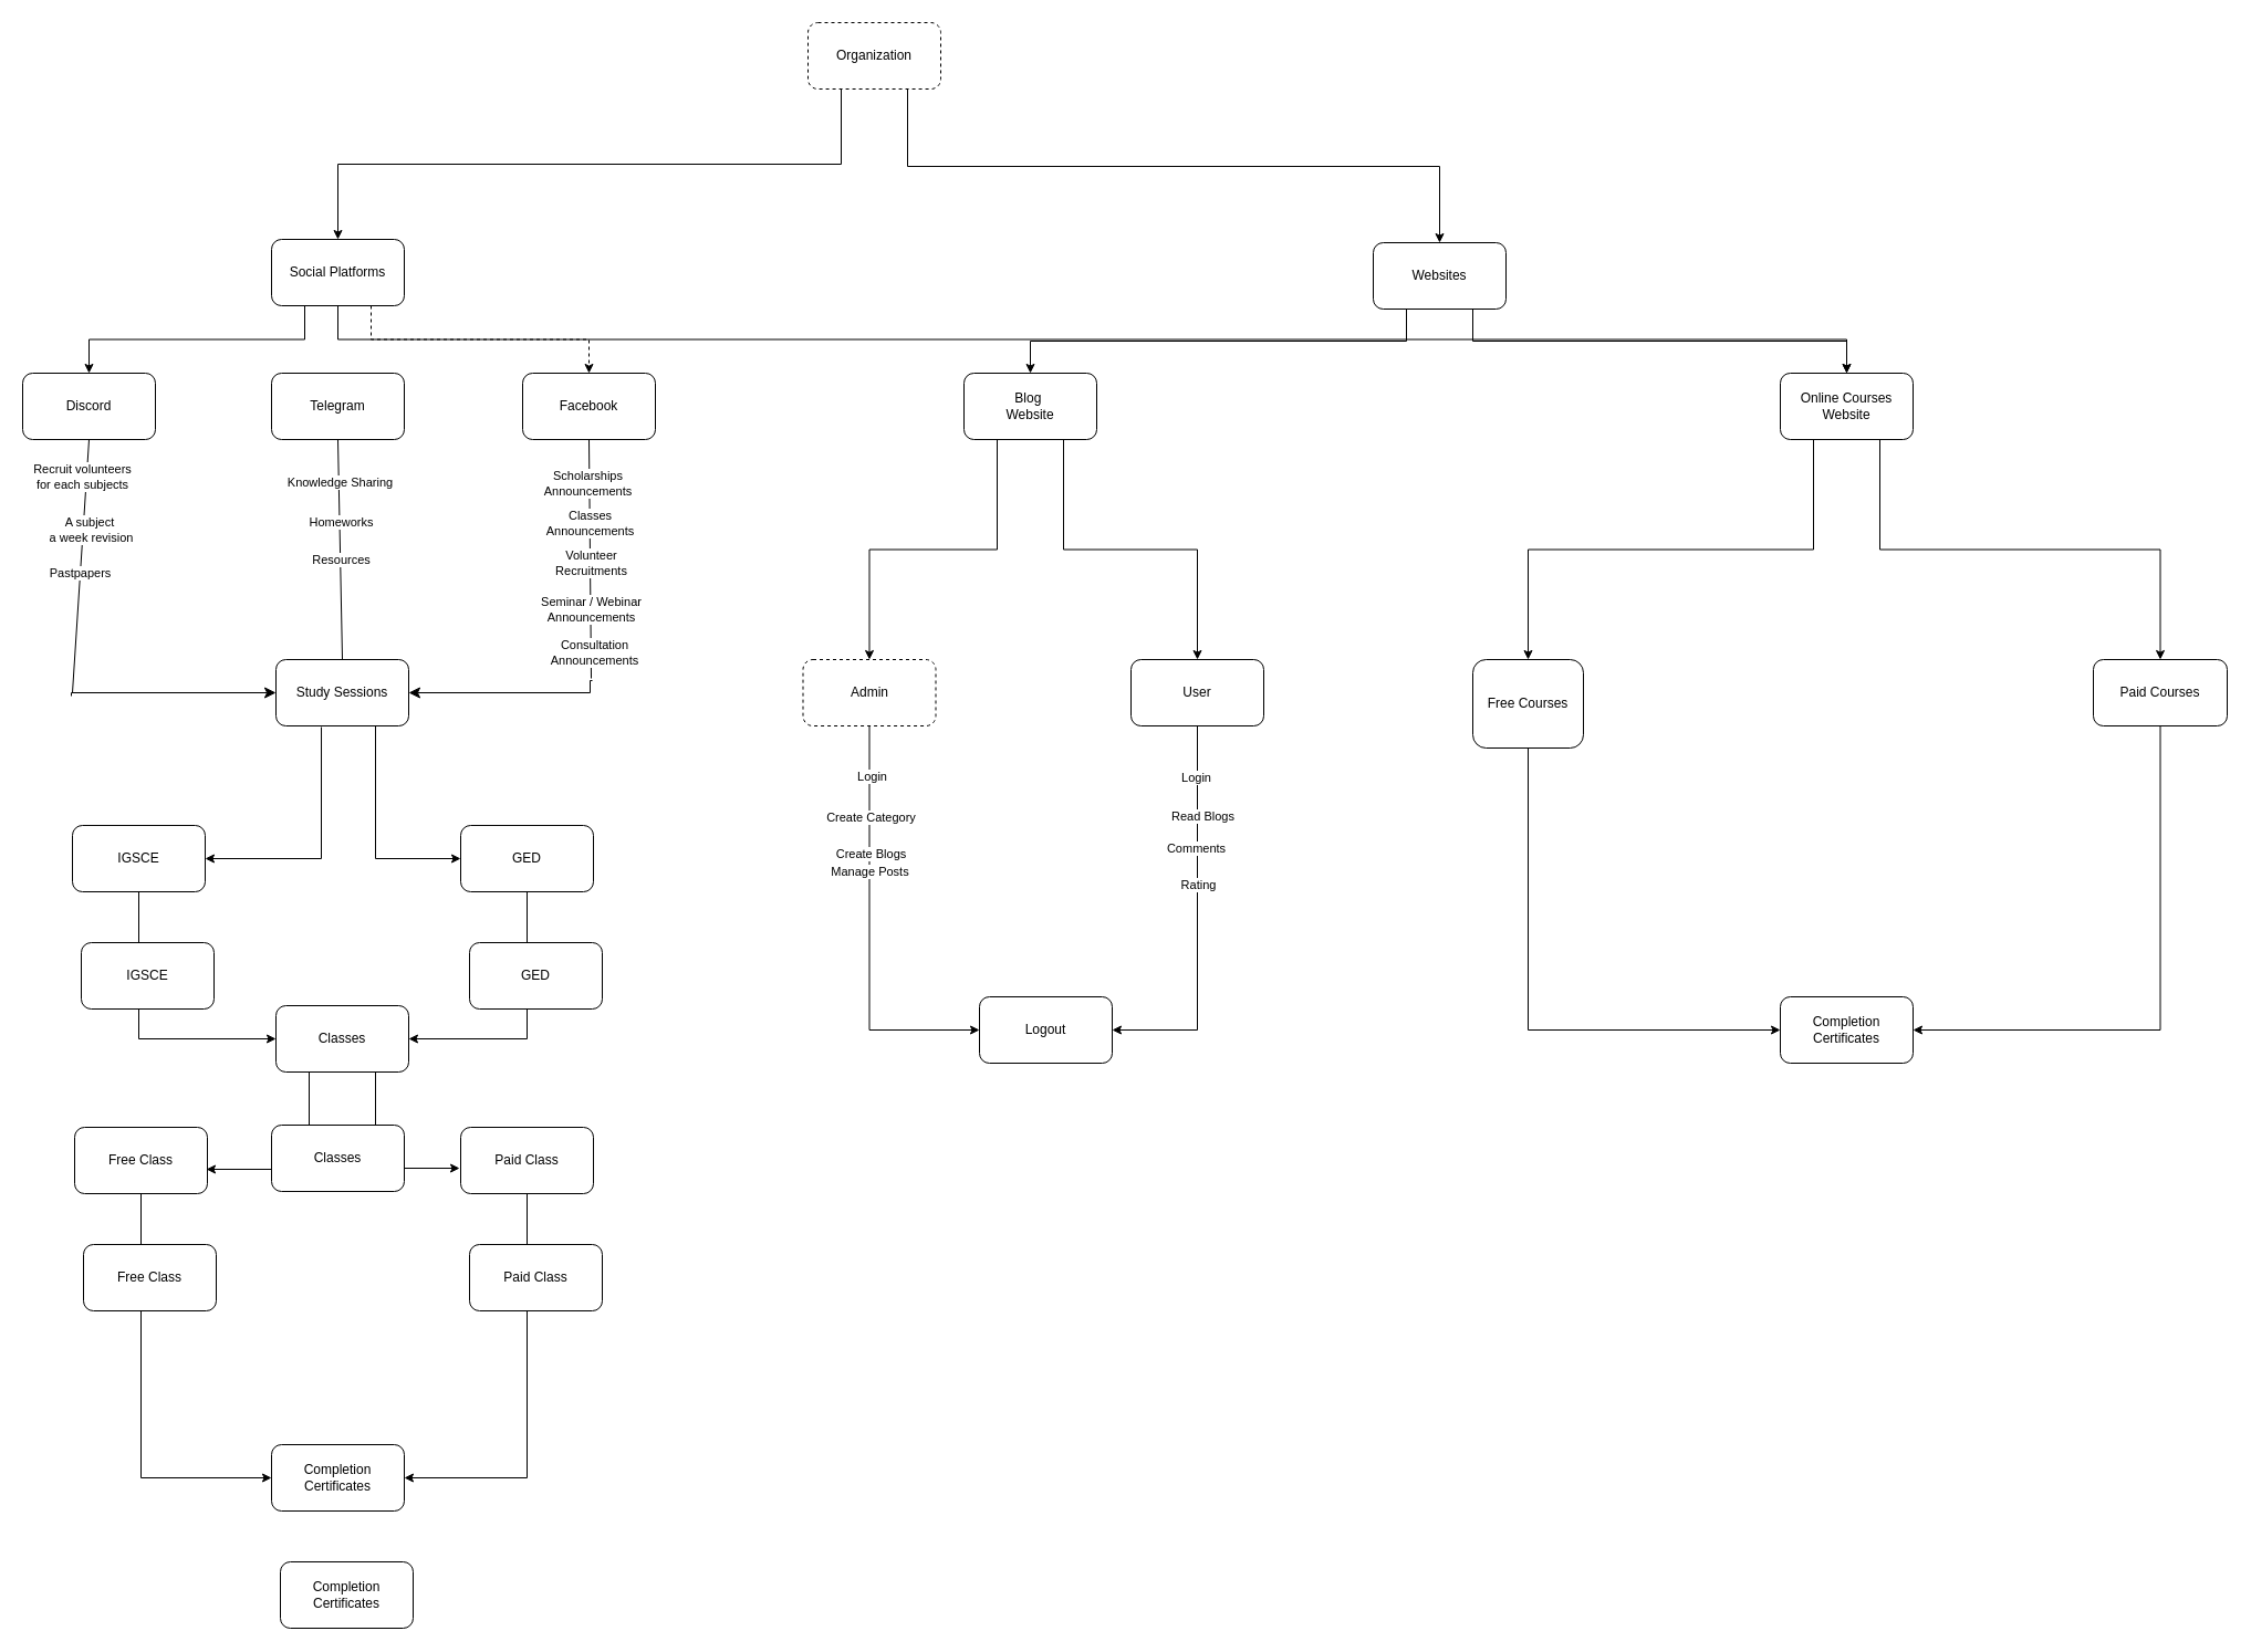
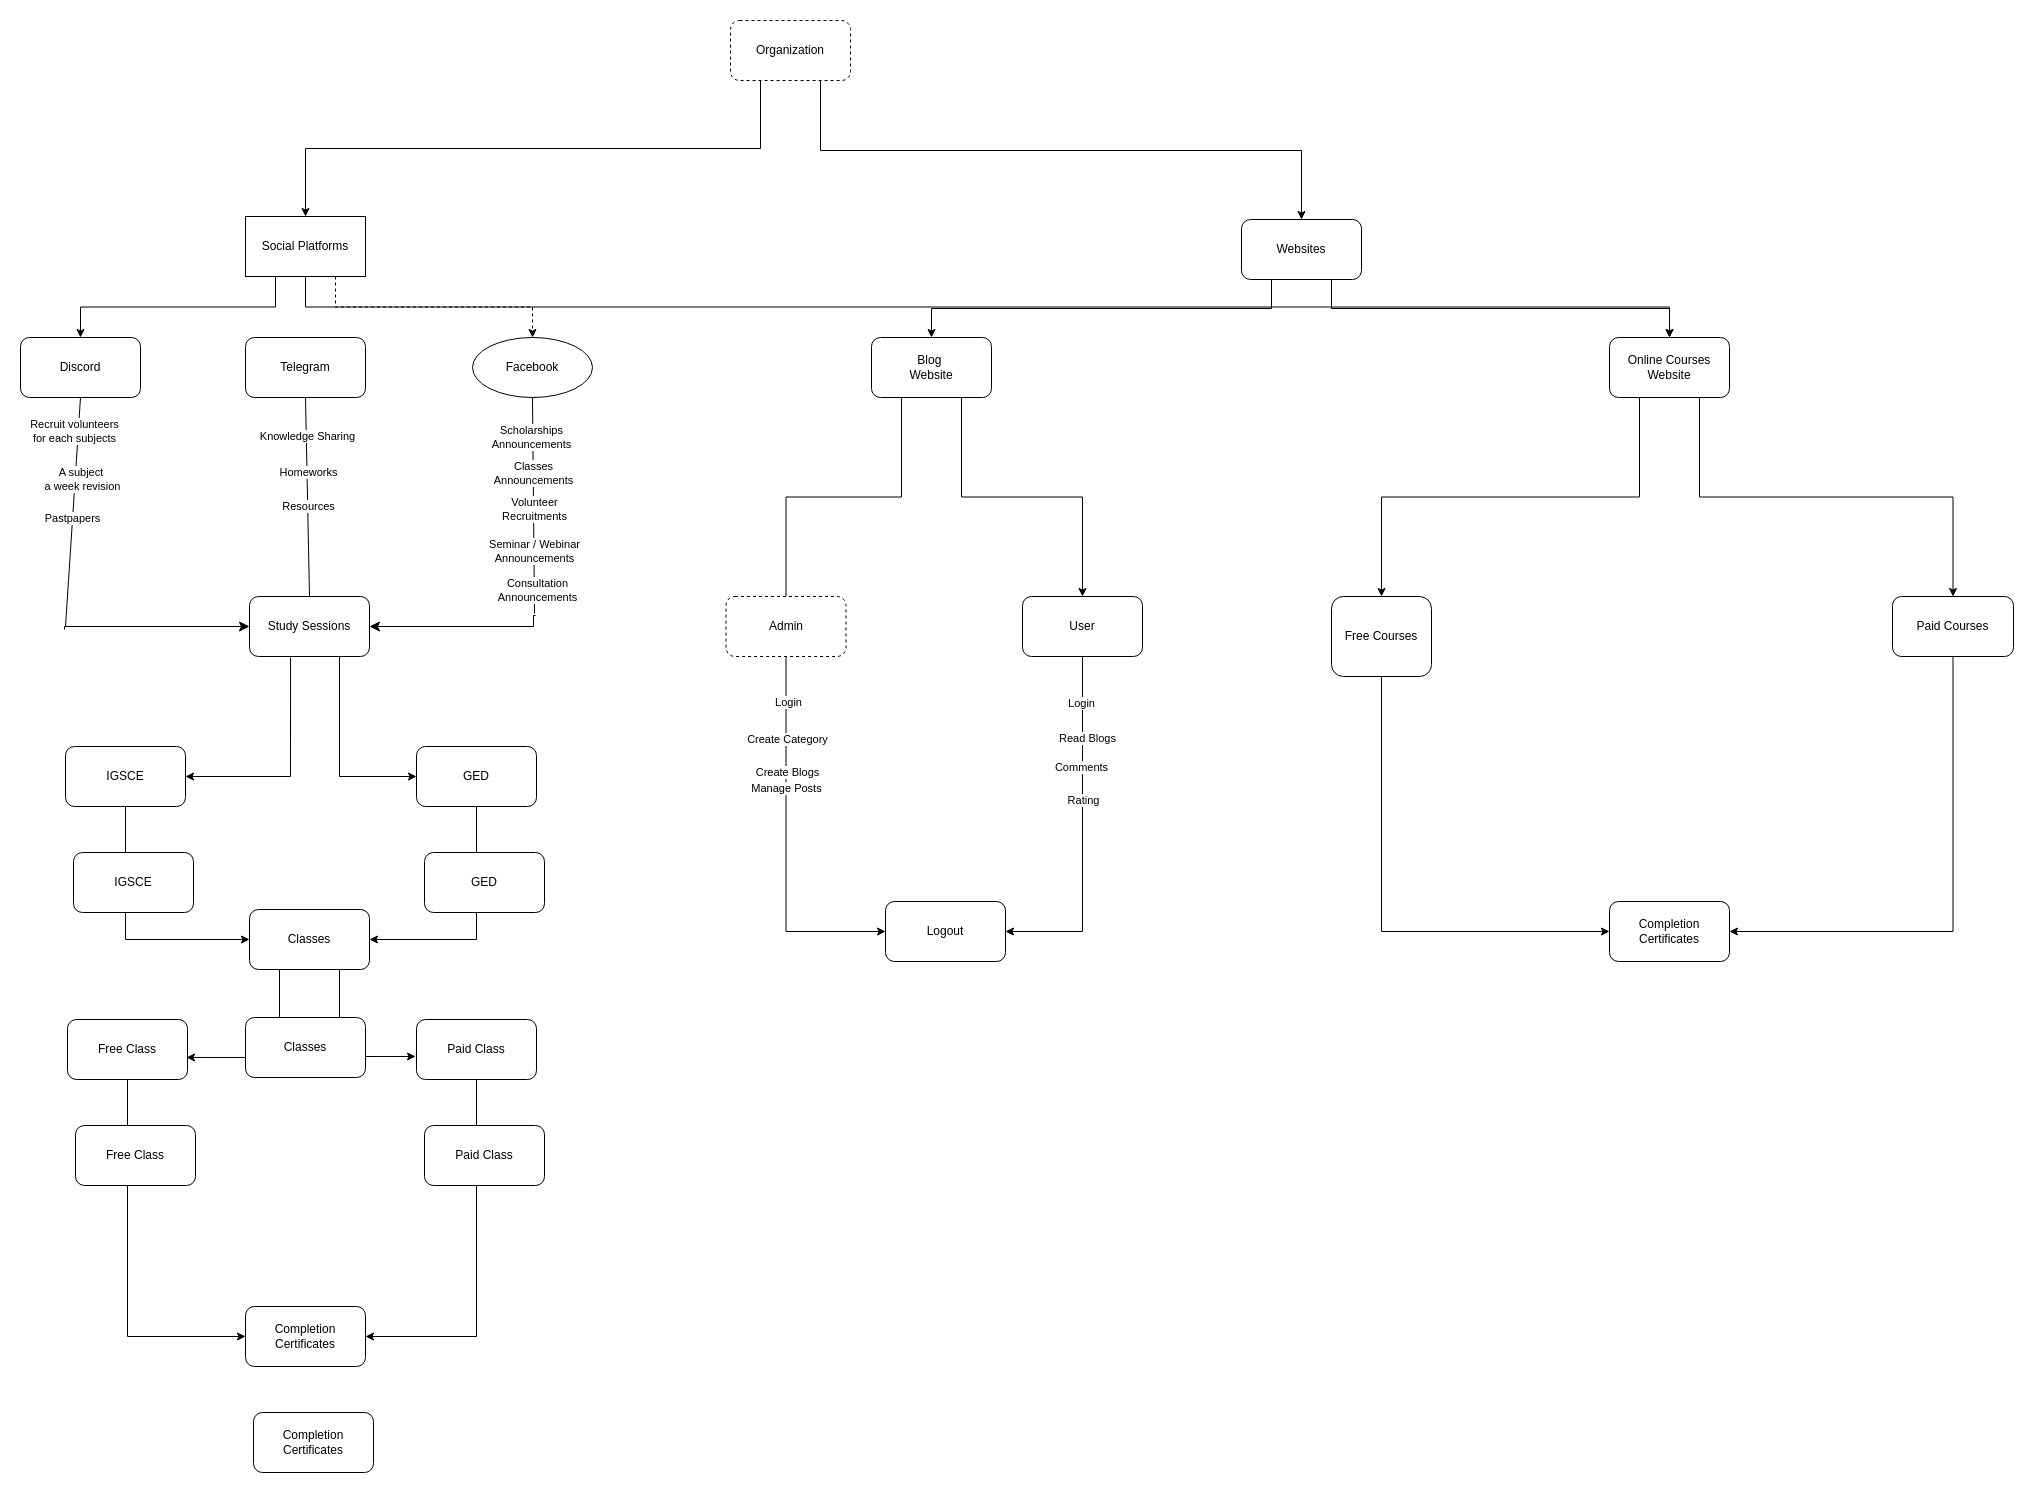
- <mxCell id="5" value="Social Platforms" style="rounded=1;whiteSpace=wrap;html=1;" parent="1" vertex="1"><mxGeometry x="245" y="216" width="120" height="60" as="geometry" /></mxCell>
+ <mxCell id="5" value="Social Platforms" style="whiteSpace=wrap;html=1;rounded=0;" parent="1" vertex="1"><mxGeometry x="245" y="216" width="120" height="60" as="geometry" /></mxCell>
- <mxCell id="26" value="&lt;div&gt;Facebook&lt;/div&gt;" style="rounded=1;whiteSpace=wrap;html=1;" parent="1" vertex="1"><mxGeometry x="472" y="337" width="120" height="60" as="geometry" /></mxCell>
+ <mxCell id="26" value="&lt;div&gt;Facebook&lt;/div&gt;" style="ellipse;whiteSpace=wrap;html=1;" parent="1" vertex="1"><mxGeometry x="472" y="337" width="120" height="60" as="geometry" /></mxCell>
- <mxCell id="42" style="edgeStyle=orthogonalEdgeStyle;rounded=0;orthogonalLoop=1;jettySize=auto;html=1;exitX=0.25;exitY=1;exitDx=0;exitDy=0;entryX=0.5;entryY=0;entryDx=0;entryDy=0;" parent="1" source="44" target="50" edge="1"><mxGeometry relative="1" as="geometry" /></mxCell>
+ <mxCell id="42" style="edgeStyle=orthogonalEdgeStyle;rounded=0;orthogonalLoop=1;jettySize=auto;html=1;exitX=0.25;exitY=1;exitDx=0;exitDy=0;entryX=0.5;entryY=0;entryDx=0;entryDy=0;endArrow=none;" parent="1" source="44" target="50" edge="1"><mxGeometry relative="1" as="geometry" /></mxCell>
